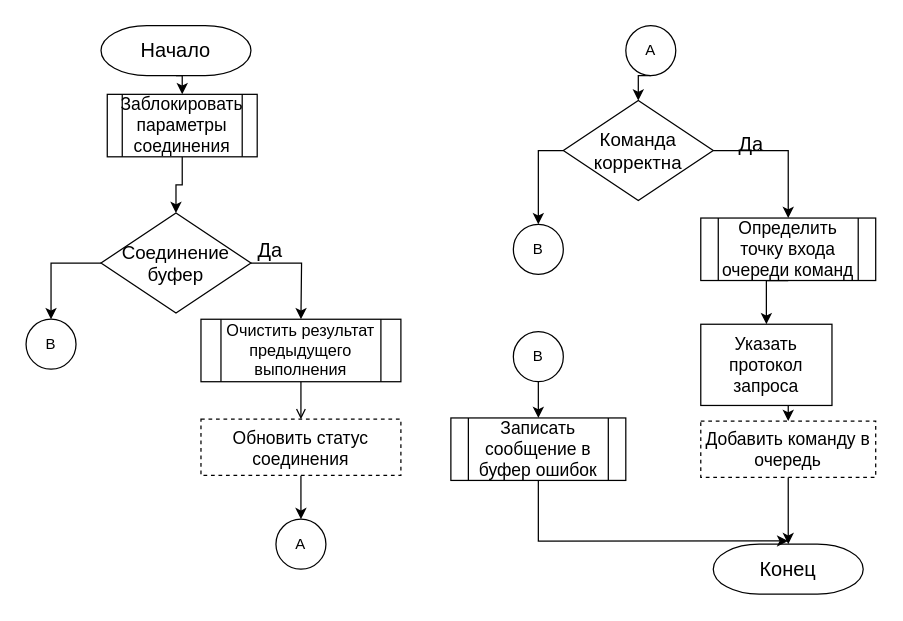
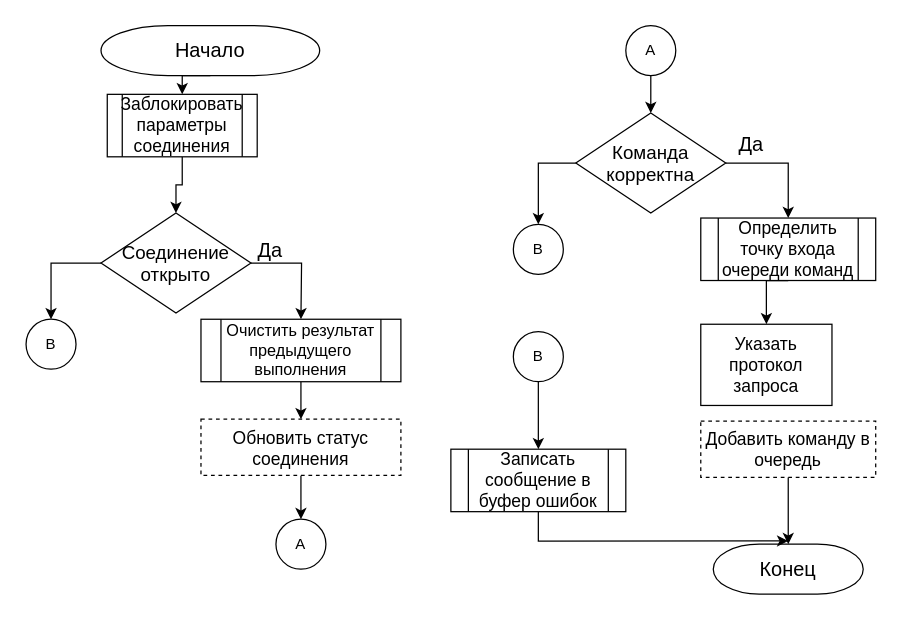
- <mxCell id="3" value="&lt;font style=&quot;font-size: 16px&quot;&gt;Начало&lt;/font&gt;" style="strokeWidth=1;html=1;shape=mxgraph.flowchart.terminator;whiteSpace=wrap;" parent="1" vertex="1"><mxGeometry x="80" y="20" width="120" height="40" as="geometry" /></mxCell>
+ <mxCell id="3" value="&lt;font style=&quot;font-size: 16px&quot;&gt;Начало&lt;/font&gt;" style="strokeWidth=1;html=1;shape=mxgraph.flowchart.terminator;whiteSpace=wrap;" parent="1" vertex="1"><mxGeometry x="80" y="20" width="175" height="40" as="geometry" /></mxCell>
- <mxCell id="17" value="&lt;span style=&quot;font-size: 15px&quot;&gt;Команда корректна&lt;/span&gt;" style="strokeWidth=1;html=1;shape=mxgraph.flowchart.decision;whiteSpace=wrap;rounded=0;" parent="1" vertex="1"><mxGeometry x="450" y="80" width="120" height="80" as="geometry" /></mxCell>
+ <mxCell id="17" value="&lt;span style=&quot;font-size: 15px&quot;&gt;Команда корректна&lt;/span&gt;" style="strokeWidth=1;html=1;shape=mxgraph.flowchart.decision;whiteSpace=wrap;rounded=0;" parent="1" vertex="1"><mxGeometry x="460" y="90" width="120" height="80" as="geometry" /></mxCell>
- <mxCell id="8" value="&lt;font style=&quot;font-size: 15px&quot;&gt;Соединение &lt;br&gt;буфер&lt;/font&gt;" style="strokeWidth=1;html=1;shape=mxgraph.flowchart.decision;whiteSpace=wrap;rounded=0;" parent="1" vertex="1"><mxGeometry x="80" y="170" width="120" height="80" as="geometry" /></mxCell>
+ <mxCell id="8" value="&lt;font style=&quot;font-size: 15px&quot;&gt;Соединение &lt;br&gt;открыто&lt;/font&gt;" style="strokeWidth=1;html=1;shape=mxgraph.flowchart.decision;whiteSpace=wrap;rounded=0;" parent="1" vertex="1"><mxGeometry x="80" y="170" width="120" height="80" as="geometry" /></mxCell>
- <mxCell id="21" style="edgeStyle=orthogonalEdgeStyle;rounded=0;orthogonalLoop=1;jettySize=auto;html=1;exitX=0.5;exitY=1;exitDx=0;exitDy=0;entryX=0.5;entryY=0;entryDx=0;entryDy=0;" parent="1" source="22" target="24" edge="1"><mxGeometry relative="1" as="geometry" /></mxCell>
- <mxCell id="11" style="edgeStyle=orthogonalEdgeStyle;rounded=0;orthogonalLoop=1;jettySize=auto;html=1;exitX=0.5;exitY=1;exitDx=0;exitDy=0;entryX=0.5;entryY=0;entryDx=0;entryDy=0;endArrow=open;" parent="1" source="12" target="26" edge="1"><mxGeometry relative="1" as="geometry" /></mxCell>
+ <mxCell id="11" style="edgeStyle=orthogonalEdgeStyle;rounded=0;orthogonalLoop=1;jettySize=auto;html=1;exitX=0.5;exitY=1;exitDx=0;exitDy=0;entryX=0.5;entryY=0;entryDx=0;entryDy=0;" parent="1" source="12" target="26" edge="1"><mxGeometry relative="1" as="geometry" /></mxCell>
- <mxCell id="33" value="&lt;font style=&quot;font-size: 14px&quot;&gt;Записать сообщение в буфер ошибок&lt;/font&gt;" style="shape=process;whiteSpace=wrap;html=1;backgroundOutline=1;rounded=0;strokeWidth=1;" parent="1" vertex="1"><mxGeometry x="360" y="334" width="140" height="50" as="geometry" /></mxCell>
+ <mxCell id="33" value="&lt;font style=&quot;font-size: 14px&quot;&gt;Записать сообщение в буфер ошибок&lt;/font&gt;" style="shape=process;whiteSpace=wrap;html=1;backgroundOutline=1;rounded=0;strokeWidth=1;" parent="1" vertex="1"><mxGeometry x="360" y="359" width="140" height="50" as="geometry" /></mxCell>
